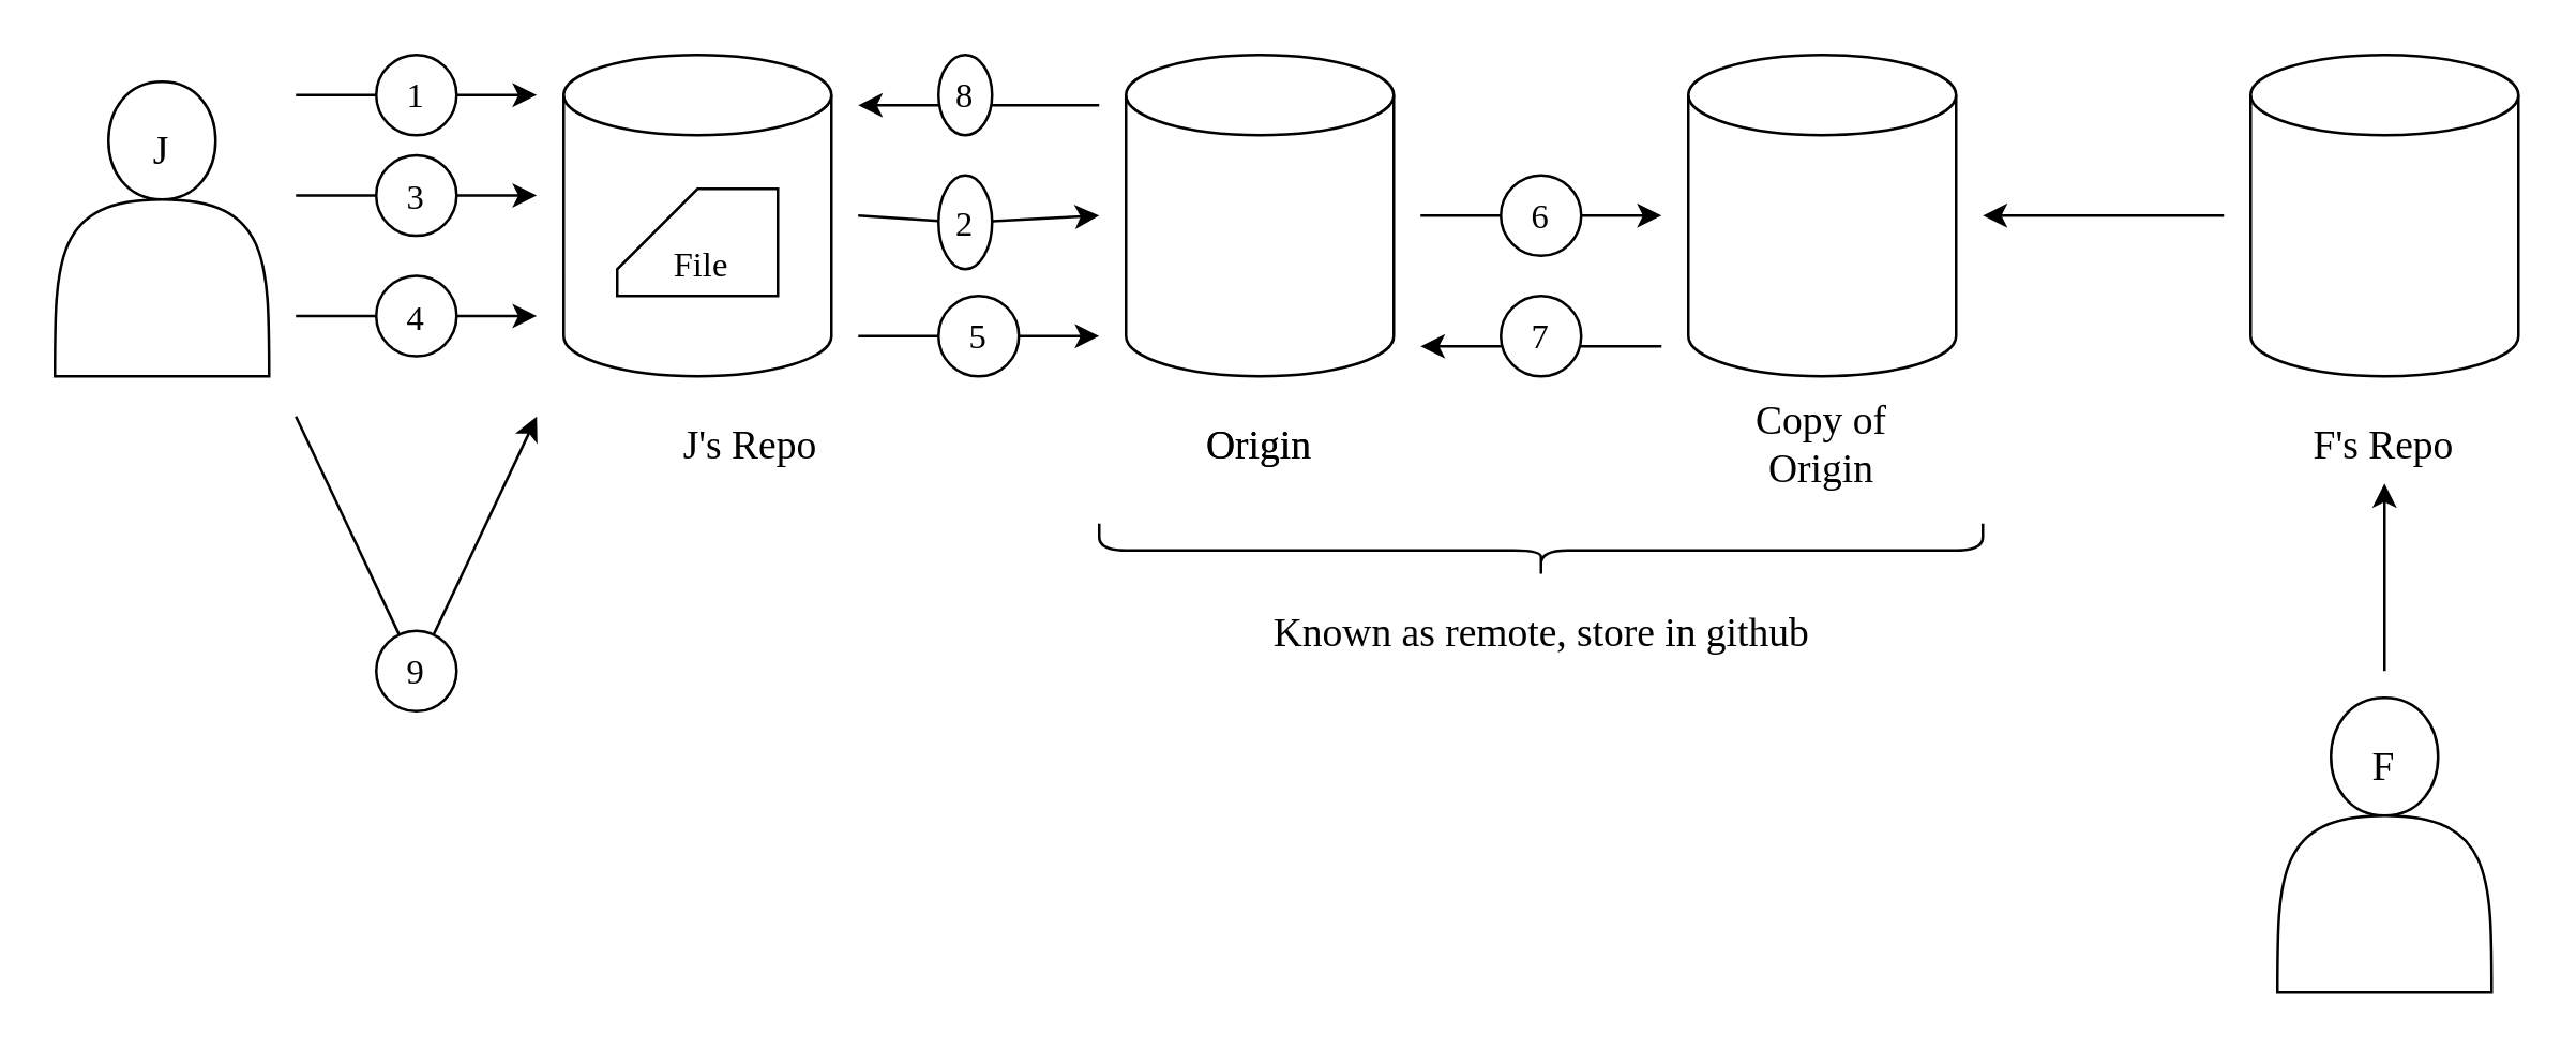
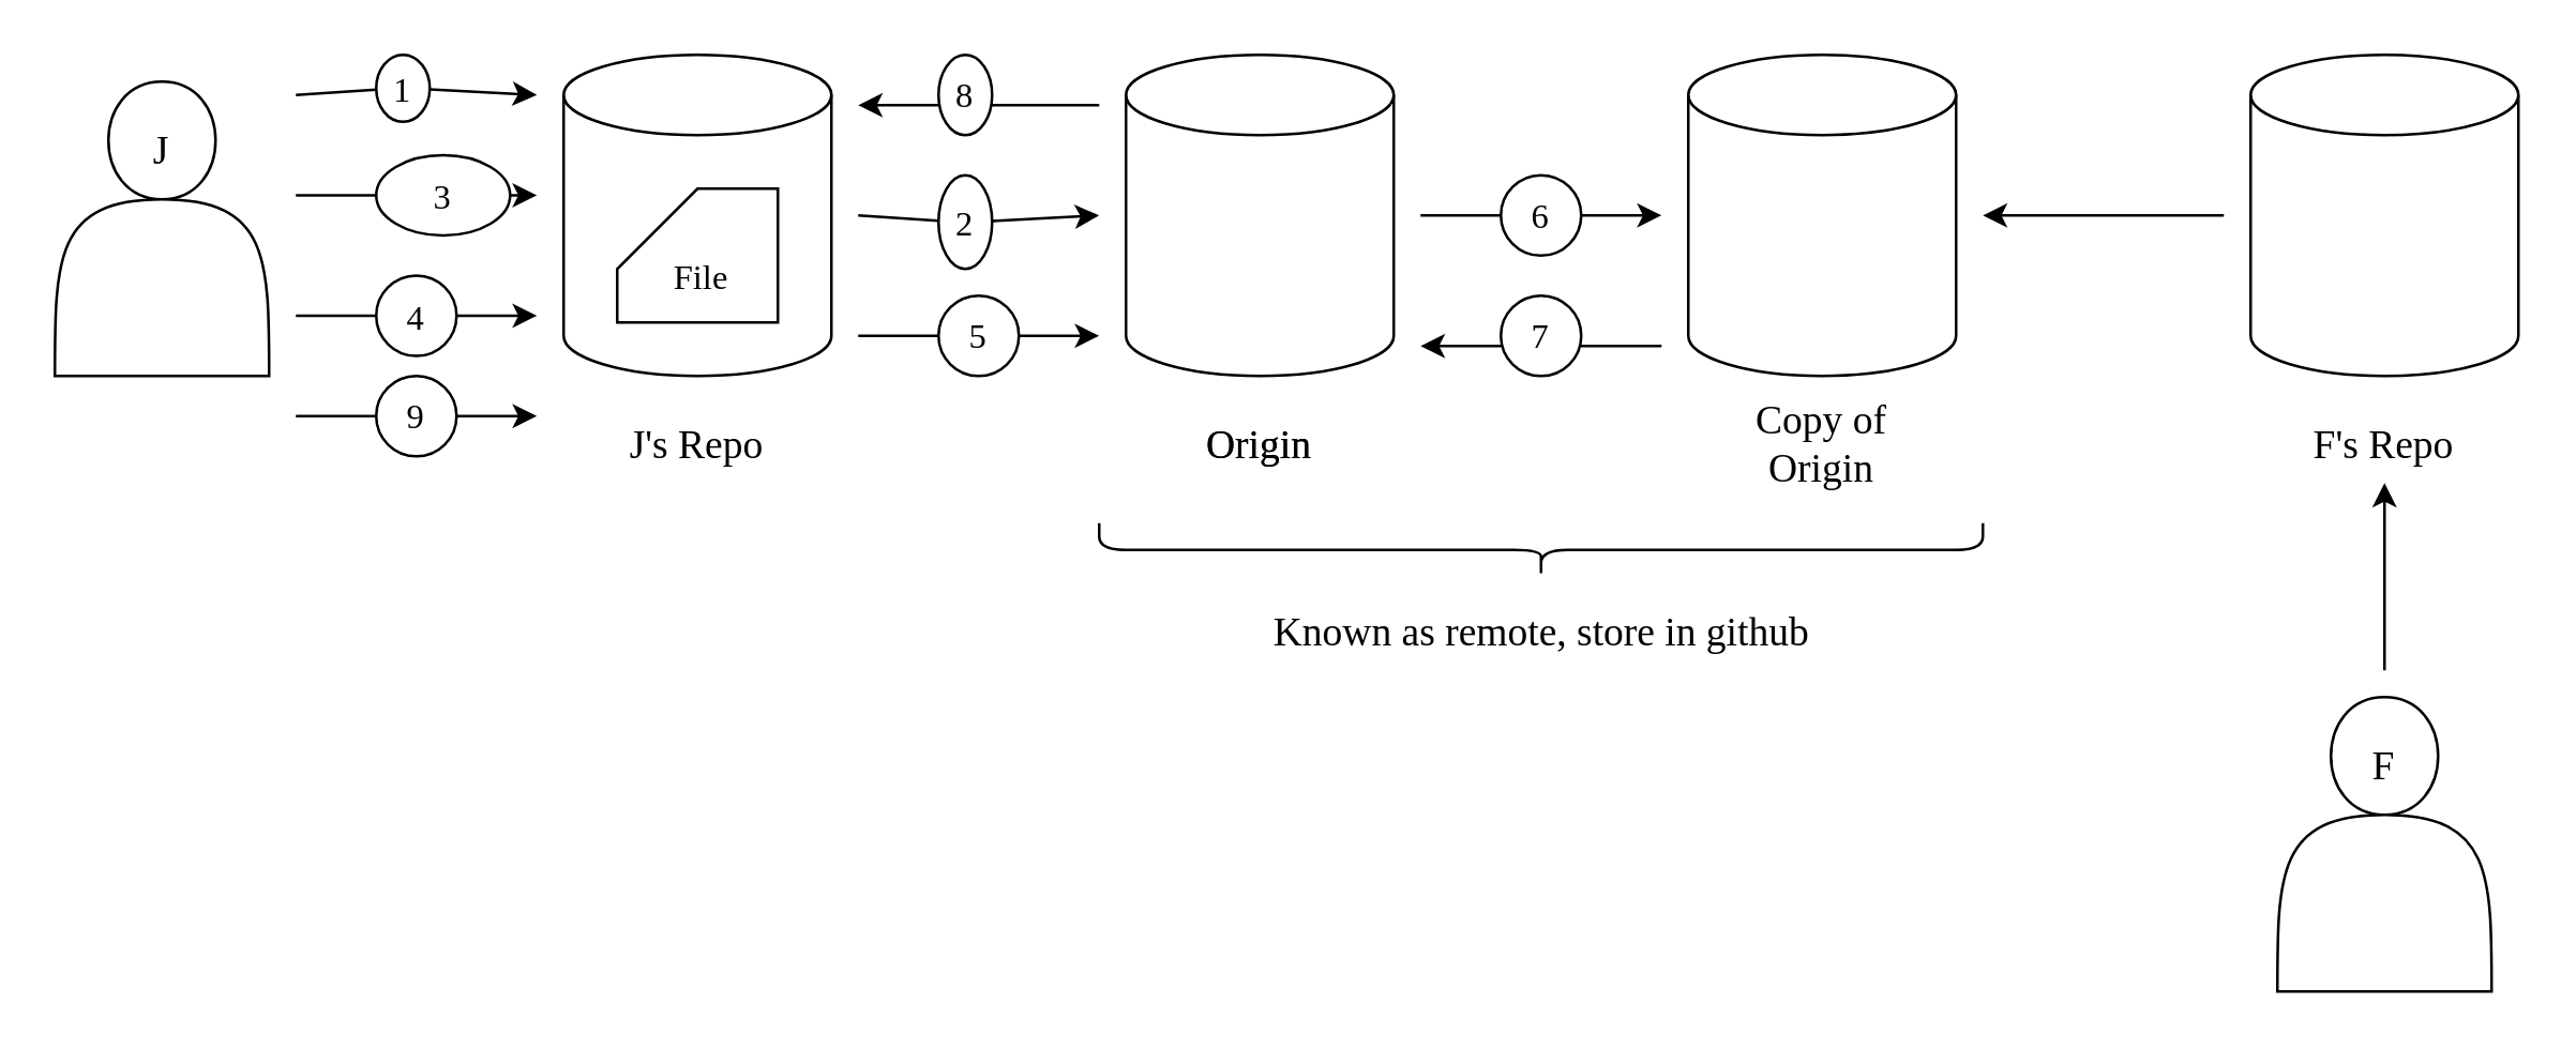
- <mxCell id="21" value="&lt;font style=&quot;font-size: 13px;&quot; face=&quot;Times New Roman&quot;&gt;1&lt;/font&gt;" style="ellipse;whiteSpace=wrap;html=1;aspect=fixed;" parent="1" vertex="1"><mxGeometry x="140" y="20" width="30" height="30" as="geometry" /></mxCell>
+ <mxCell id="21" value="&lt;font style=&quot;font-size: 13px;&quot; face=&quot;Times New Roman&quot;&gt;1&lt;/font&gt;" style="ellipse;whiteSpace=wrap;html=1;aspect=fixed;" parent="1" vertex="1"><mxGeometry x="140" y="20" width="20" height="25" as="geometry" /></mxCell>
- <mxCell id="36" value="&lt;font style=&quot;font-size: 13px;&quot; face=&quot;Times New Roman&quot;&gt;3&lt;/font&gt;" style="ellipse;whiteSpace=wrap;html=1;aspect=fixed;" parent="1" vertex="1"><mxGeometry x="140" y="57.5" width="30" height="30" as="geometry" /></mxCell>
+ <mxCell id="36" value="&lt;font style=&quot;font-size: 13px;&quot; face=&quot;Times New Roman&quot;&gt;3&lt;/font&gt;" style="ellipse;whiteSpace=wrap;html=1;aspect=fixed;" parent="1" vertex="1"><mxGeometry x="140" y="57.5" width="50" height="30" as="geometry" /></mxCell>
- <mxCell id="19" value="&lt;br&gt;&amp;nbsp;File" style="shape=card;whiteSpace=wrap;html=1;fontFamily=Times New Roman;fontSize=13;" parent="1" vertex="1"><mxGeometry x="230" y="70" width="60" height="40" as="geometry" /></mxCell>
+ <mxCell id="19" value="&lt;br&gt;&amp;nbsp;File" style="shape=card;whiteSpace=wrap;html=1;fontFamily=Times New Roman;fontSize=13;" parent="1" vertex="1"><mxGeometry x="230" y="70" width="60" height="50" as="geometry" /></mxCell>
- <mxCell id="6" value="&lt;font style=&quot;font-size: 15px;&quot; face=&quot;Times New Roman&quot;&gt;J's Repo&lt;/font&gt;" style="text;html=1;strokeColor=none;fillColor=none;align=center;verticalAlign=middle;whiteSpace=wrap;rounded=0;" parent="1" vertex="1"><mxGeometry x="250" y="150" width="60" height="30" as="geometry" /></mxCell>
+ <mxCell id="6" value="&lt;font style=&quot;font-size: 15px;&quot; face=&quot;Times New Roman&quot;&gt;J's Repo&lt;/font&gt;" style="text;html=1;strokeColor=none;fillColor=none;align=center;verticalAlign=middle;whiteSpace=wrap;rounded=0;" parent="1" vertex="1"><mxGeometry x="230" y="150" width="60" height="30" as="geometry" /></mxCell>
- <mxCell id="42" value="&lt;font style=&quot;font-size: 13px;&quot; face=&quot;Times New Roman&quot;&gt;9&lt;/font&gt;" style="ellipse;whiteSpace=wrap;html=1;aspect=fixed;" parent="1" vertex="1"><mxGeometry x="140" y="235" width="30" height="30" as="geometry" /></mxCell>
+ <mxCell id="42" value="&lt;font style=&quot;font-size: 13px;&quot; face=&quot;Times New Roman&quot;&gt;9&lt;/font&gt;" style="ellipse;whiteSpace=wrap;html=1;aspect=fixed;" parent="1" vertex="1"><mxGeometry x="140" y="140" width="30" height="30" as="geometry" /></mxCell>
